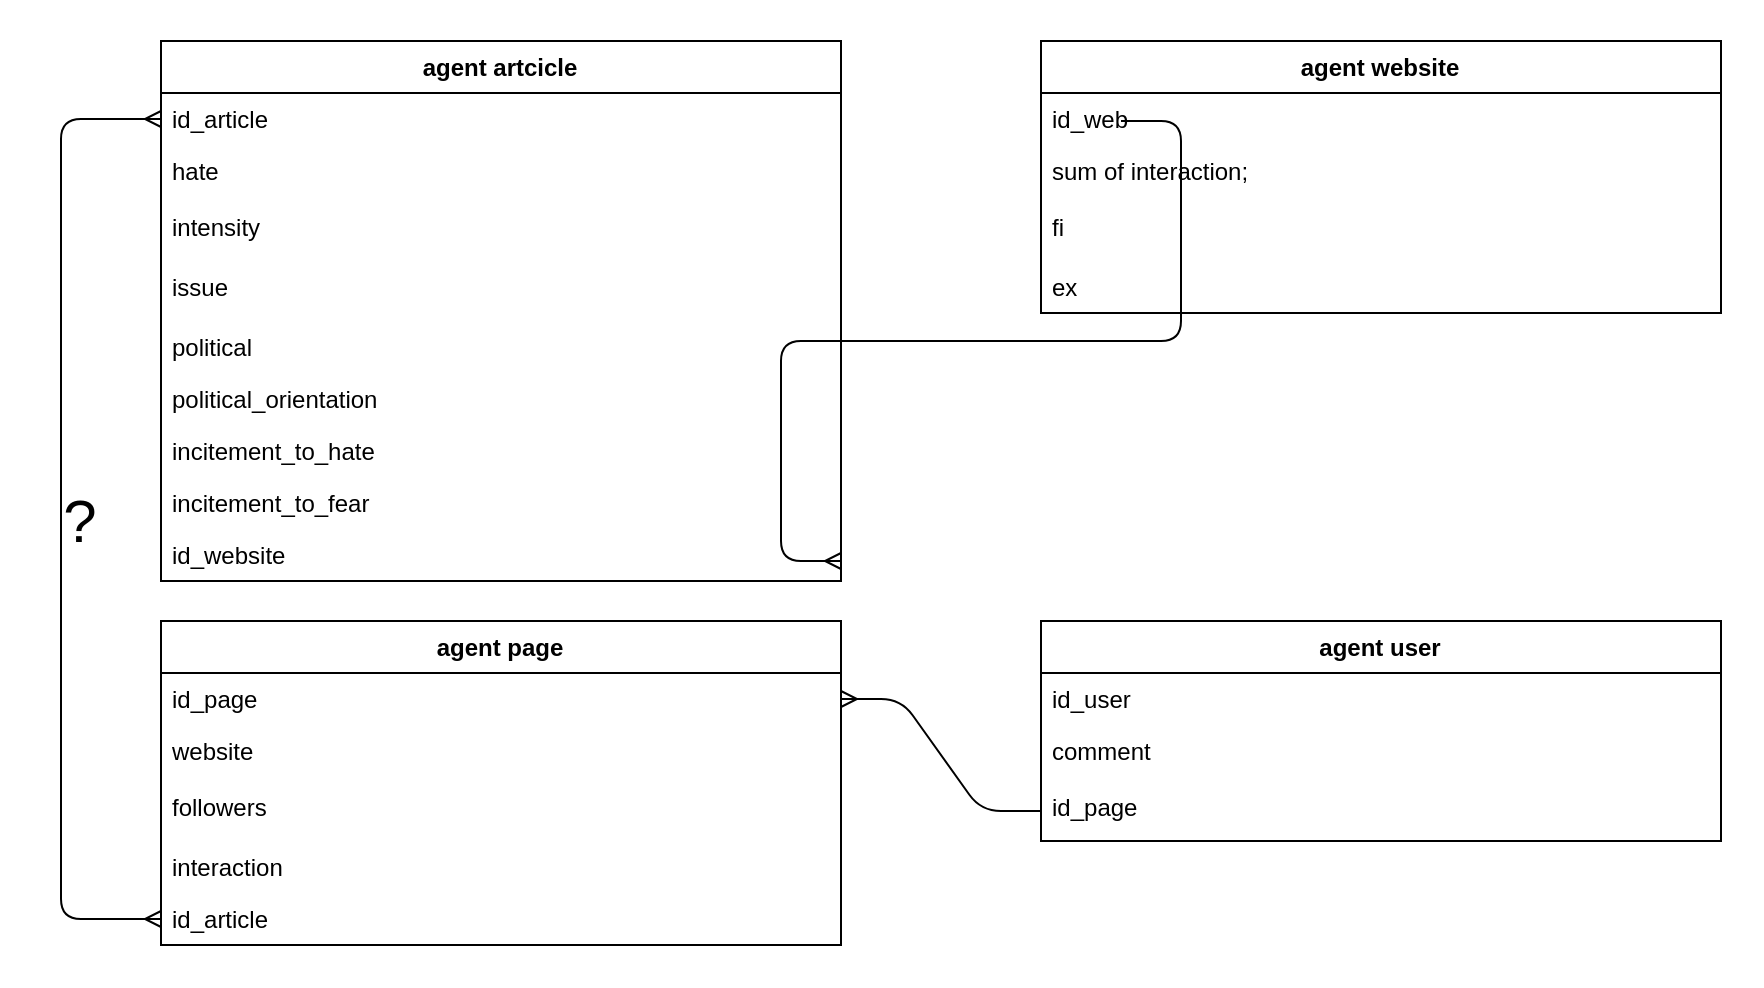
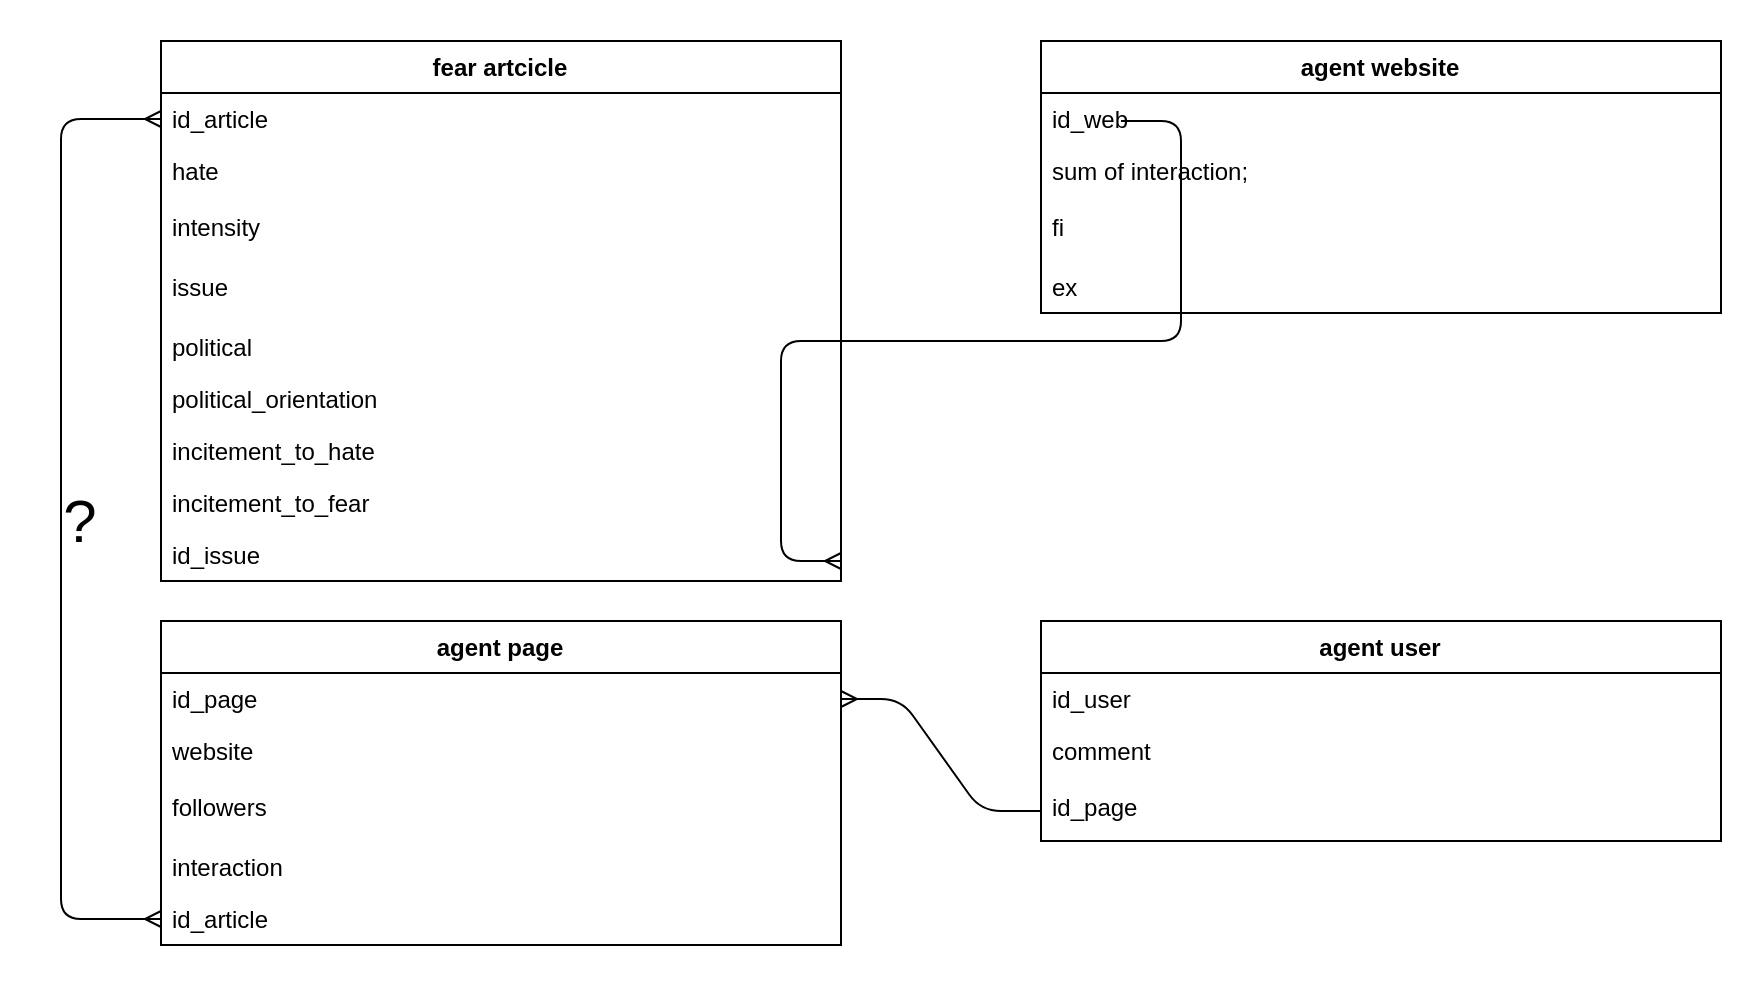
- <mxCell id="2" value="agent artcicle" style="swimlane;fontStyle=1;childLayout=stackLayout;horizontal=1;startSize=26;fillColor=none;horizontalStack=0;resizeParent=1;resizeParentMax=0;resizeLast=0;collapsible=1;marginBottom=0;" parent="1" vertex="1"><mxGeometry x="80" y="20" width="340" height="270" as="geometry" /></mxCell>
+ <mxCell id="2" value="fear artcicle" style="swimlane;fontStyle=1;childLayout=stackLayout;horizontal=1;startSize=26;fillColor=none;horizontalStack=0;resizeParent=1;resizeParentMax=0;resizeLast=0;collapsible=1;marginBottom=0;" parent="1" vertex="1"><mxGeometry x="80" y="20" width="340" height="270" as="geometry" /></mxCell>
- <mxCell id="11" value="id_website" style="text;strokeColor=none;fillColor=none;align=left;verticalAlign=top;spacingLeft=4;spacingRight=4;overflow=hidden;rotatable=0;points=[[0,0.5],[1,0.5]];portConstraint=eastwest;" parent="2" vertex="1"><mxGeometry y="244" width="340" height="26" as="geometry" /></mxCell>
+ <mxCell id="11" value="id_issue" style="text;strokeColor=none;fillColor=none;align=left;verticalAlign=top;spacingLeft=4;spacingRight=4;overflow=hidden;rotatable=0;points=[[0,0.5],[1,0.5]];portConstraint=eastwest;" parent="2" vertex="1"><mxGeometry y="244" width="340" height="26" as="geometry" /></mxCell>
